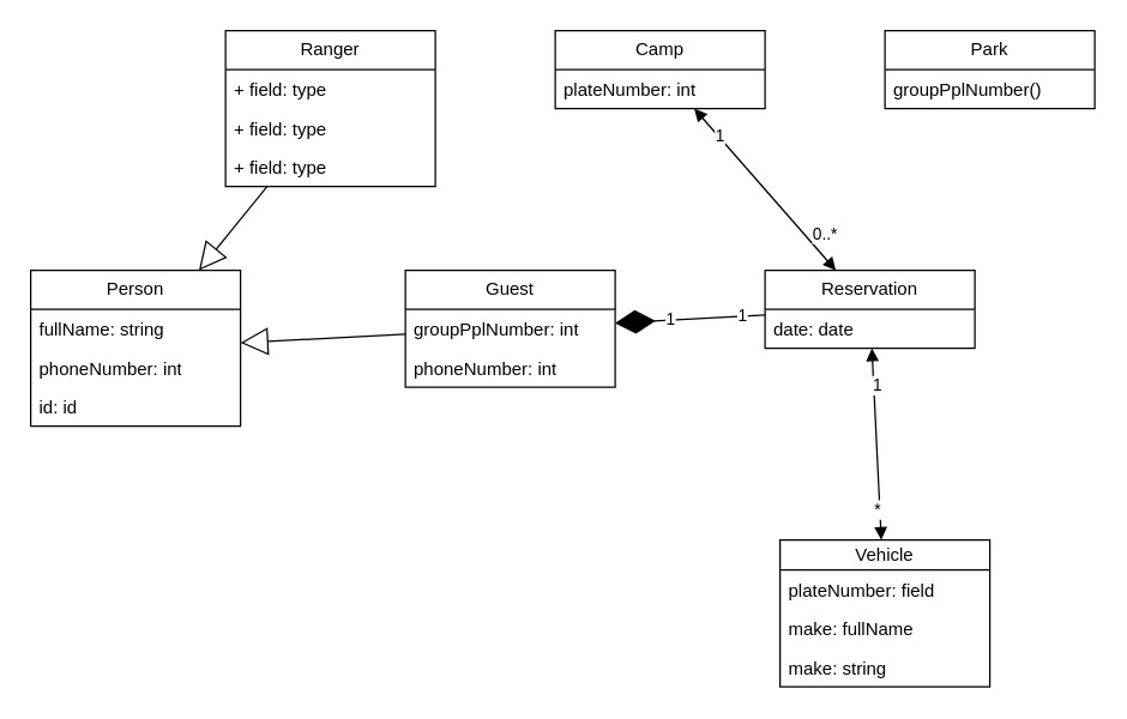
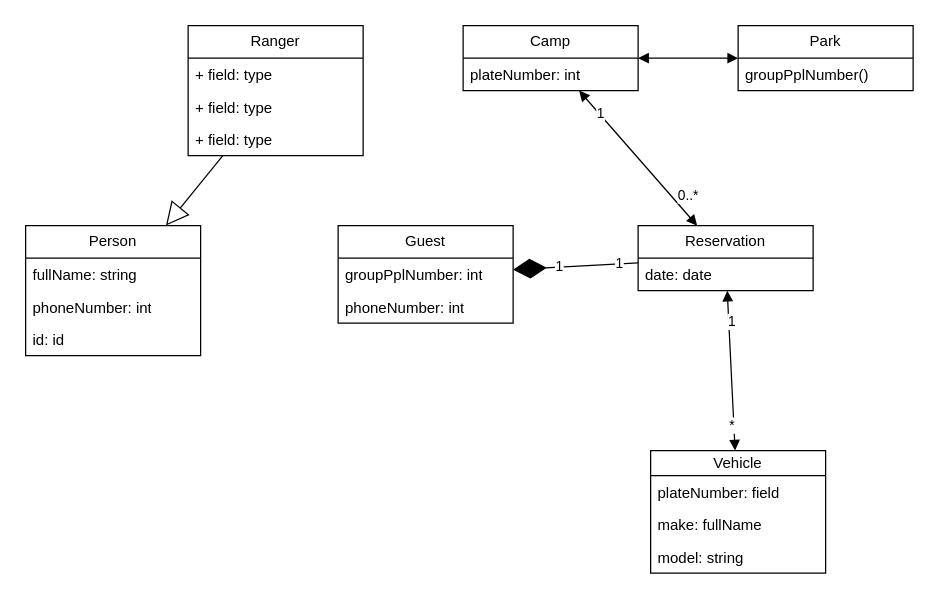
+ <mxCell id="23" value="" style="endArrow=block;startArrow=block;endFill=1;startFill=1;html=1;rounded=0;" edge="1" parent="1" source="4" target="2"><mxGeometry width="160" relative="1" as="geometry"><mxPoint x="490" y="30" as="sourcePoint" /><mxPoint x="650" y="30" as="targetPoint" /></mxGeometry></mxCell>
- <mxCell id="25" value="" style="endArrow=block;endSize=16;endFill=0;html=1;rounded=0;" edge="1" parent="1" source="10" target="15"><mxGeometry x="-0.001" width="160" relative="1" as="geometry"><mxPoint x="188" y="134" as="sourcePoint" /><mxPoint x="142" y="190" as="targetPoint" /><mxPoint as="offset" /></mxGeometry></mxCell>
- <mxCell id="22" value="make: string" style="text;strokeColor=none;fillColor=none;align=left;verticalAlign=top;spacingLeft=4;spacingRight=4;overflow=hidden;rotatable=0;points=[[0,0.5],[1,0.5]];portConstraint=eastwest;whiteSpace=wrap;html=1;" vertex="1" parent="19"><mxGeometry y="72" width="140" height="26" as="geometry" /></mxCell>
+ <mxCell id="22" value="model: string" style="text;strokeColor=none;fillColor=none;align=left;verticalAlign=top;spacingLeft=4;spacingRight=4;overflow=hidden;rotatable=0;points=[[0,0.5],[1,0.5]];portConstraint=eastwest;whiteSpace=wrap;html=1;" vertex="1" parent="19"><mxGeometry y="72" width="140" height="26" as="geometry" /></mxCell>
